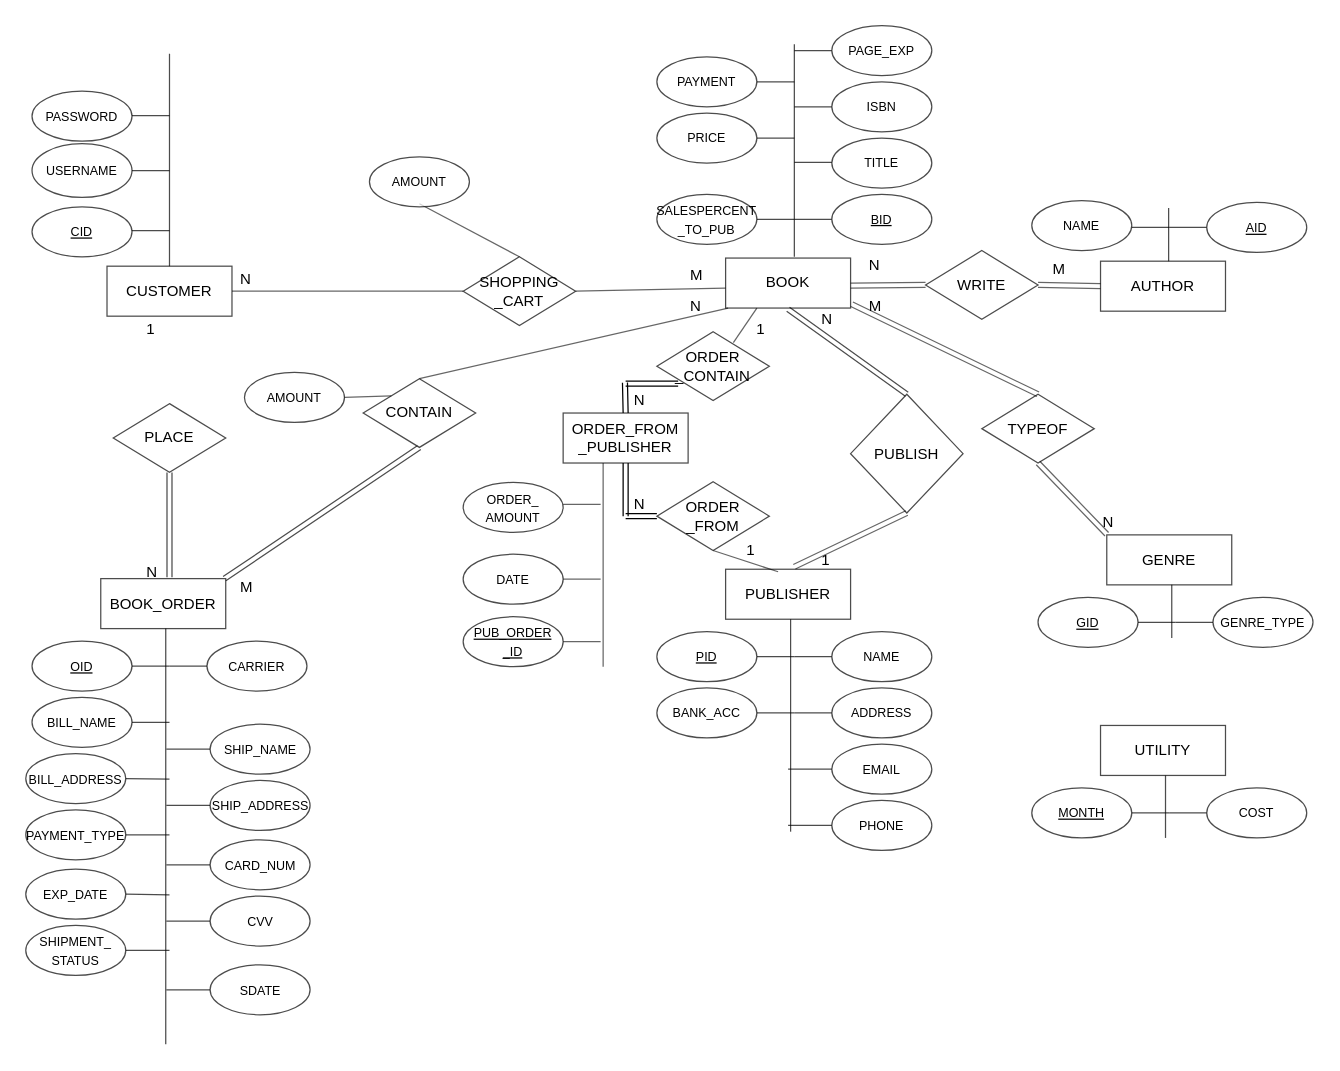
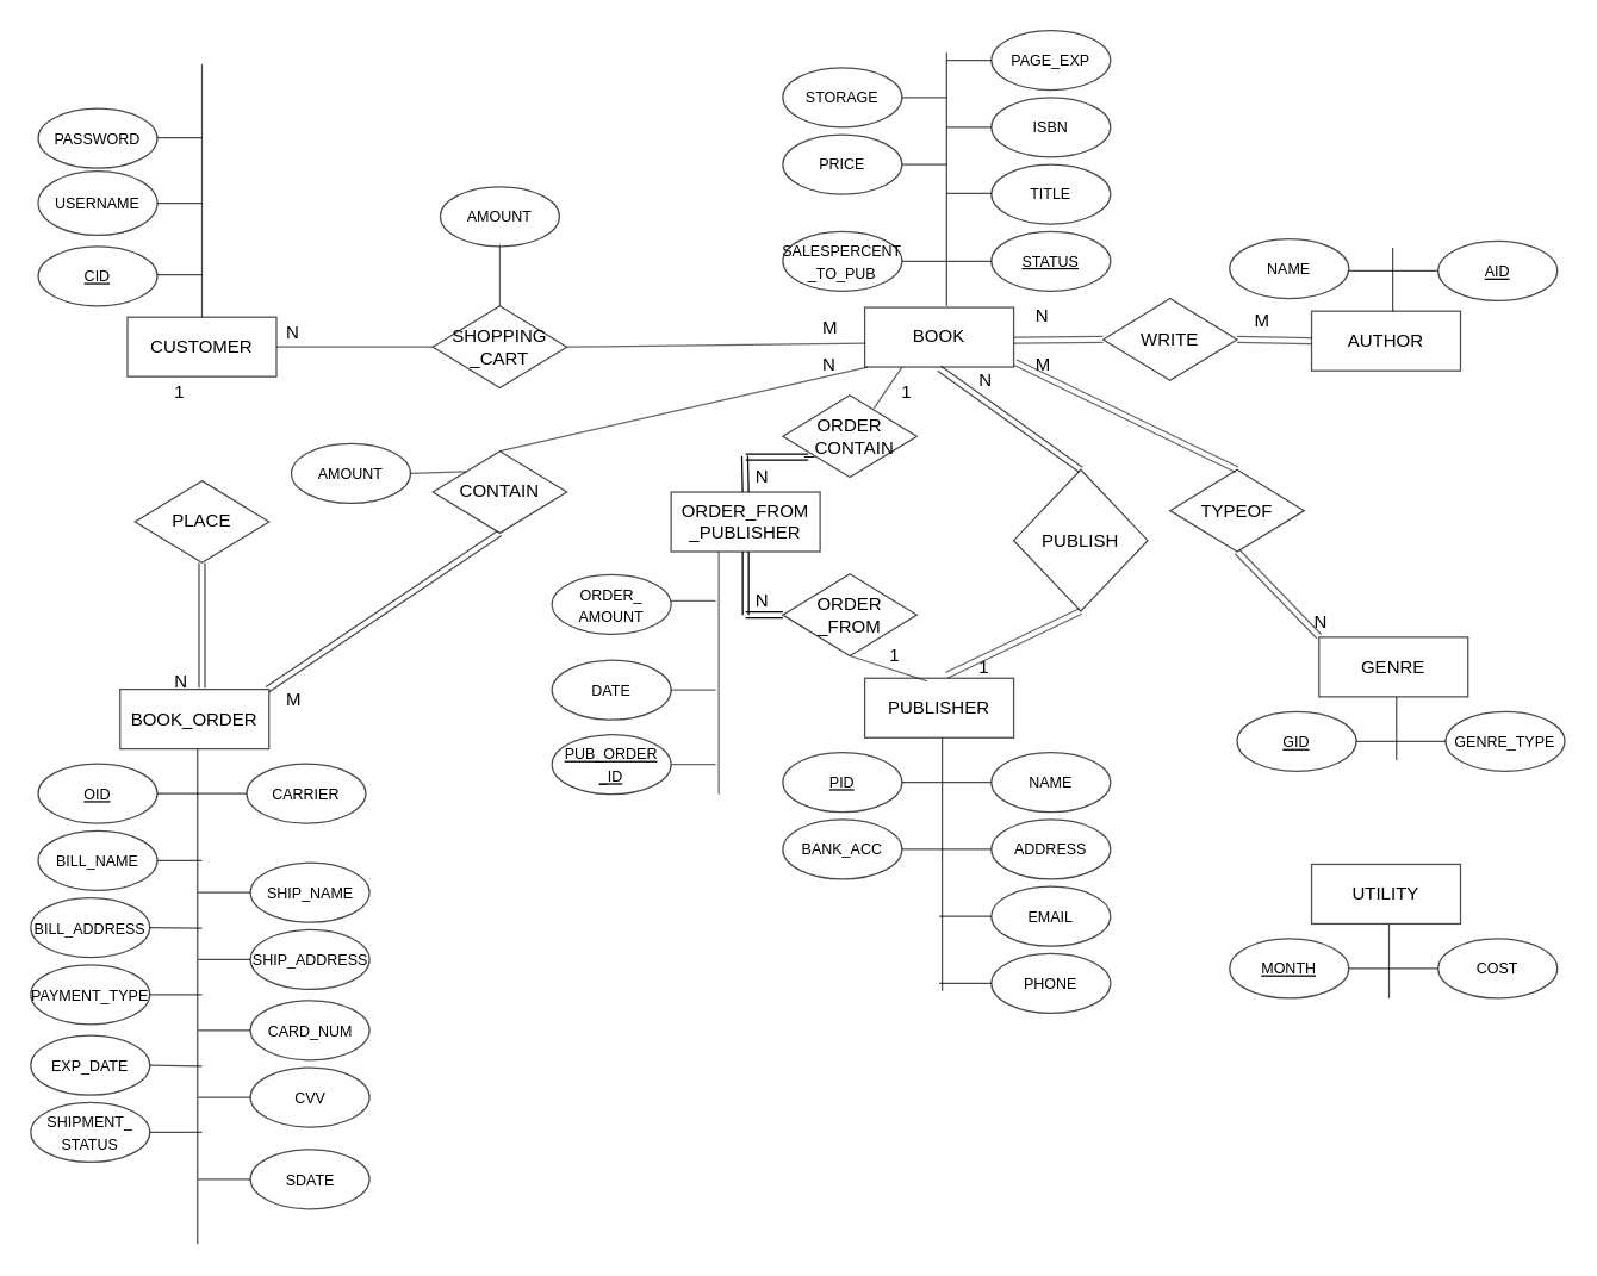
- <mxCell id="16" value="&lt;font style=&quot;font-size: 10px&quot;&gt;PAYMENT&lt;/font&gt;" style="ellipse;whiteSpace=wrap;html=1;opacity=70;" vertex="1" parent="1"><mxGeometry x="525" y="45" width="80" height="40" as="geometry" /></mxCell>
+ <mxCell id="16" value="&lt;font style=&quot;font-size: 10px&quot;&gt;STORAGE&lt;/font&gt;" style="ellipse;whiteSpace=wrap;html=1;opacity=70;" vertex="1" parent="1"><mxGeometry x="525" y="45" width="80" height="40" as="geometry" /></mxCell>
- <mxCell id="5" value="&lt;u&gt;&lt;font style=&quot;font-size: 10px&quot;&gt;BID&lt;/font&gt;&lt;/u&gt;" style="ellipse;whiteSpace=wrap;html=1;opacity=70;" vertex="1" parent="1"><mxGeometry x="665" y="155" width="80" height="40" as="geometry" /></mxCell>
+ <mxCell id="5" value="&lt;u&gt;&lt;font style=&quot;font-size: 10px&quot;&gt;STATUS&lt;/font&gt;&lt;/u&gt;" style="ellipse;whiteSpace=wrap;html=1;opacity=70;" vertex="1" parent="1"><mxGeometry x="665" y="155" width="80" height="40" as="geometry" /></mxCell>
- <mxCell id="101" value="SHOPPING&lt;br&gt;_CART" style="rhombus;whiteSpace=wrap;html=1;opacity=70;" vertex="1" parent="1"><mxGeometry x="370" y="205" width="90" height="55" as="geometry" /></mxCell>
+ <mxCell id="101" value="SHOPPING&lt;br&gt;_CART" style="rhombus;whiteSpace=wrap;html=1;opacity=70;" vertex="1" parent="1"><mxGeometry x="290" y="205" width="90" height="55" as="geometry" /></mxCell>
